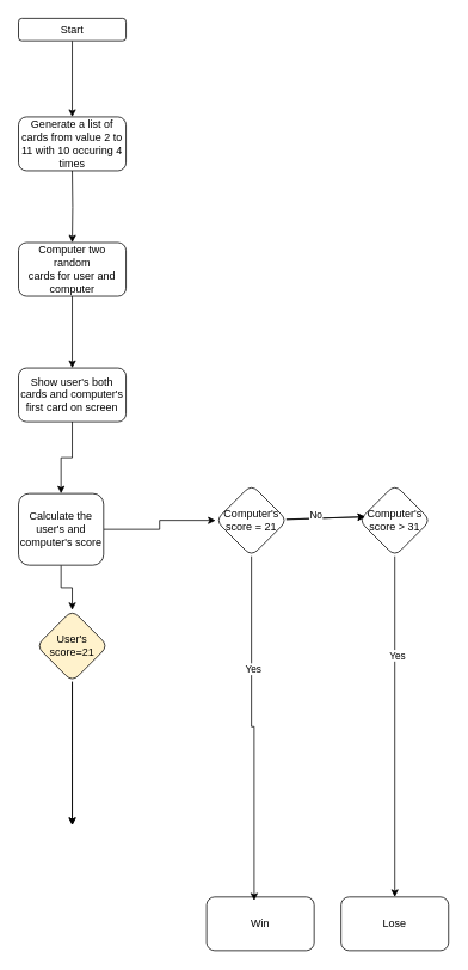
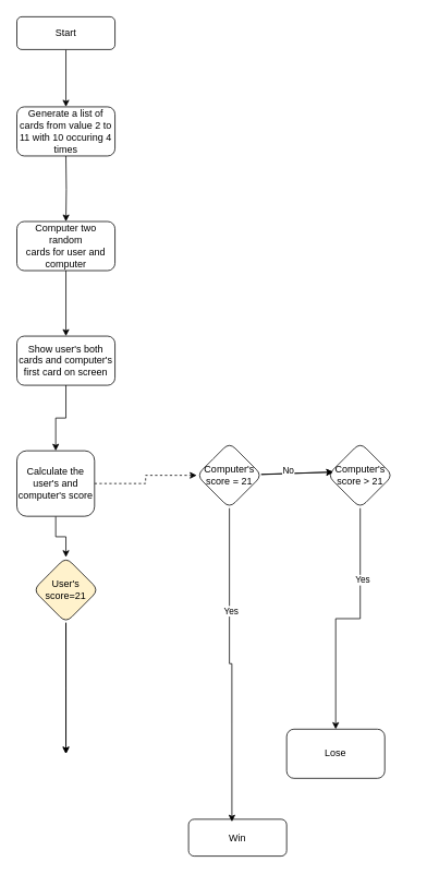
- <mxCell id="3" value="Start" style="rounded=1;whiteSpace=wrap;html=1;fontSize=12;glass=0;strokeWidth=1;shadow=0;" parent="1" vertex="1"><mxGeometry x="20" y="20" width="120" height="25" as="geometry" /></mxCell>
+ <mxCell id="3" value="Start" style="rounded=1;whiteSpace=wrap;html=1;fontSize=12;glass=0;strokeWidth=1;shadow=0;" parent="1" vertex="1"><mxGeometry x="20" y="20" width="120" height="40" as="geometry" /></mxCell>
- <mxCell id="19" value="Computer's score &amp;gt; 31" style="rhombus;whiteSpace=wrap;html=1;rounded=1;glass=0;strokeWidth=1;shadow=0;" vertex="1" parent="1"><mxGeometry x="400" y="540" width="80" height="80" as="geometry" /></mxCell>
+ <mxCell id="19" value="Computer's score &amp;gt; 21" style="rhombus;whiteSpace=wrap;html=1;rounded=1;glass=0;strokeWidth=1;shadow=0;" vertex="1" parent="1"><mxGeometry x="400" y="540" width="80" height="80" as="geometry" /></mxCell>
- <mxCell id="10" value="" style="edgeStyle=orthogonalEdgeStyle;rounded=0;orthogonalLoop=1;jettySize=auto;html=1;" edge="1" parent="1" source="12" target="15"><mxGeometry relative="1" as="geometry" /></mxCell>
+ <mxCell id="10" value="" style="edgeStyle=orthogonalEdgeStyle;rounded=0;orthogonalLoop=1;jettySize=auto;html=1;dashed=1;" edge="1" parent="1" source="12" target="15"><mxGeometry relative="1" as="geometry" /></mxCell>
- <mxCell id="16" value="Win" style="rounded=1;whiteSpace=wrap;html=1;" vertex="1" parent="1"><mxGeometry x="230" y="1000" width="120" height="60" as="geometry" /></mxCell>
+ <mxCell id="16" value="Win" style="rounded=1;whiteSpace=wrap;html=1;" vertex="1" parent="1"><mxGeometry x="230" y="1000" width="120" height="45" as="geometry" /></mxCell>
- <mxCell id="20" value="Lose" style="whiteSpace=wrap;html=1;rounded=1;glass=0;strokeWidth=1;shadow=0;" vertex="1" parent="1"><mxGeometry x="380" y="1000" width="120" height="60" as="geometry" /></mxCell>
+ <mxCell id="20" value="Lose" style="whiteSpace=wrap;html=1;rounded=1;glass=0;strokeWidth=1;shadow=0;" vertex="1" parent="1"><mxGeometry x="350" y="890" width="120" height="60" as="geometry" /></mxCell>
